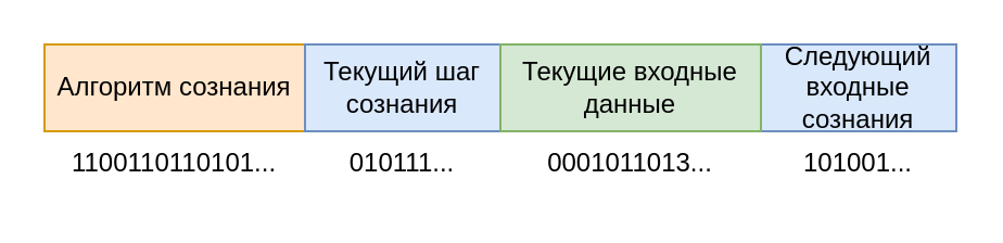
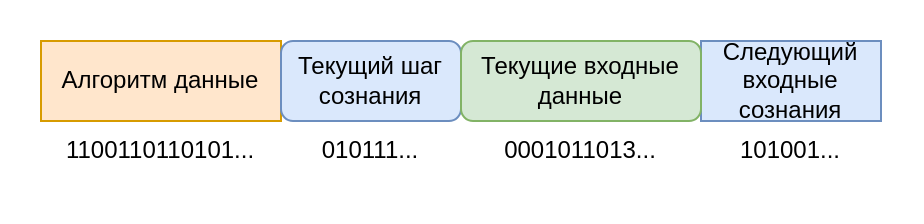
- <mxCell id="2" value="Алгоритм сознания" style="rounded=0;whiteSpace=wrap;html=1;fillColor=#ffe6cc;strokeColor=#d79b00;" parent="1" vertex="1"><mxGeometry x="20" y="20" width="120" height="40" as="geometry" /></mxCell>
+ <mxCell id="2" value="Алгоритм данные" style="rounded=0;whiteSpace=wrap;html=1;fillColor=#ffe6cc;strokeColor=#d79b00;" parent="1" vertex="1"><mxGeometry x="20" y="20" width="120" height="40" as="geometry" /></mxCell>
- <mxCell id="3" value="Текущий шаг сознания" style="rounded=0;whiteSpace=wrap;html=1;fillColor=#dae8fc;strokeColor=#6c8ebf;" parent="1" vertex="1"><mxGeometry x="140" y="20" width="90" height="40" as="geometry" /></mxCell>
+ <mxCell id="3" value="Текущий шаг сознания" style="whiteSpace=wrap;html=1;fillColor=#dae8fc;strokeColor=#6c8ebf;rounded=1;" parent="1" vertex="1"><mxGeometry x="140" y="20" width="90" height="40" as="geometry" /></mxCell>
- <mxCell id="5" value="Текущие входные данные" style="rounded=0;whiteSpace=wrap;html=1;fillColor=#d5e8d4;strokeColor=#82b366;" parent="1" vertex="1"><mxGeometry x="230" y="20" width="120" height="40" as="geometry" /></mxCell>
+ <mxCell id="5" value="Текущие входные данные" style="whiteSpace=wrap;html=1;fillColor=#d5e8d4;strokeColor=#82b366;rounded=1;" parent="1" vertex="1"><mxGeometry x="230" y="20" width="120" height="40" as="geometry" /></mxCell>
